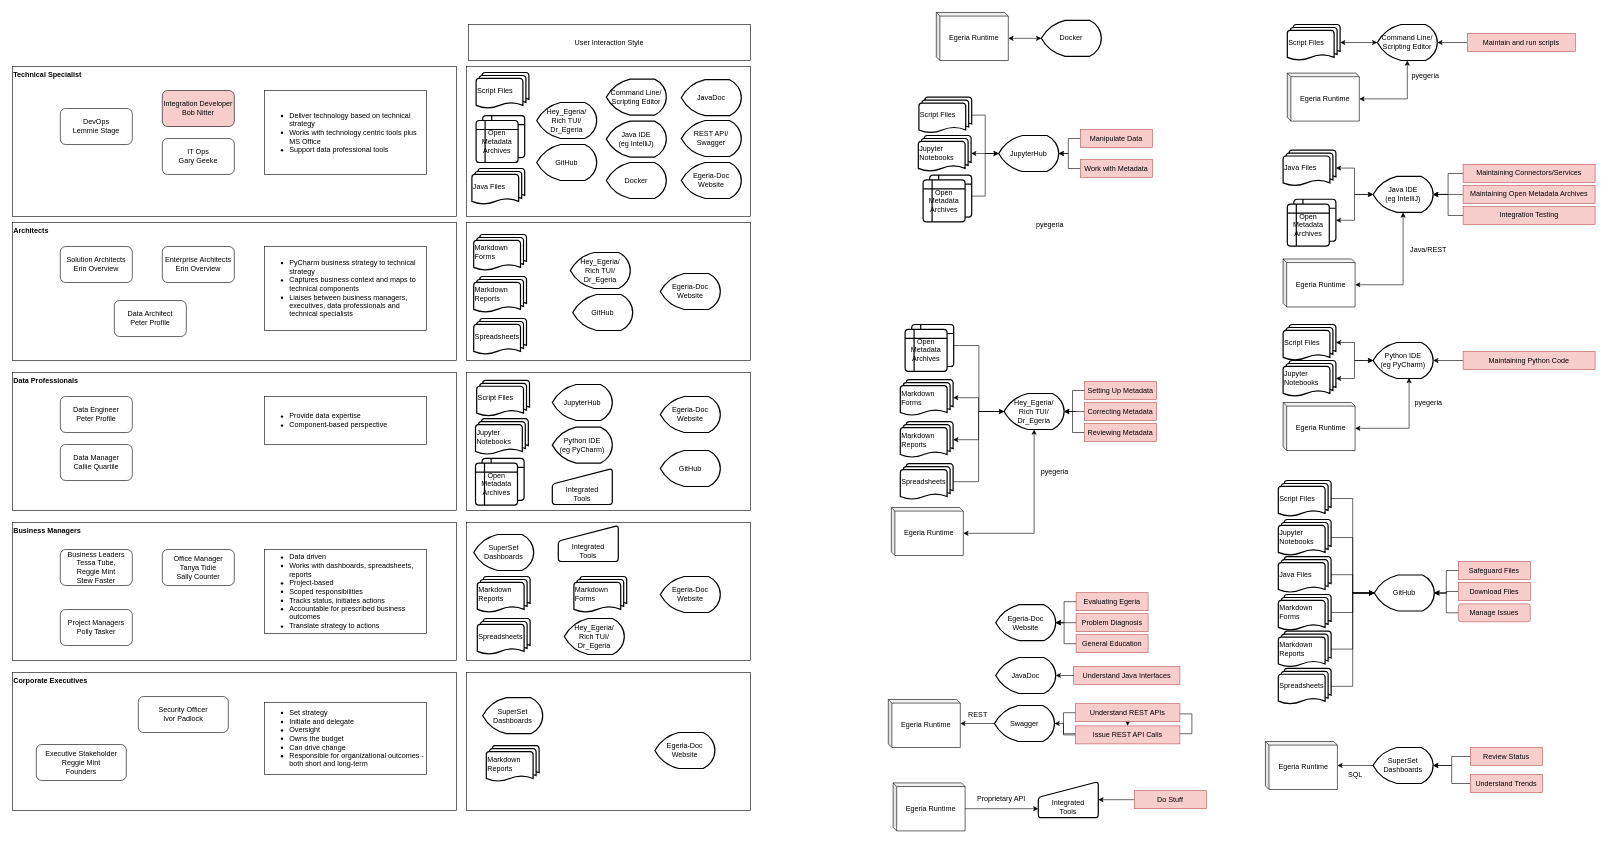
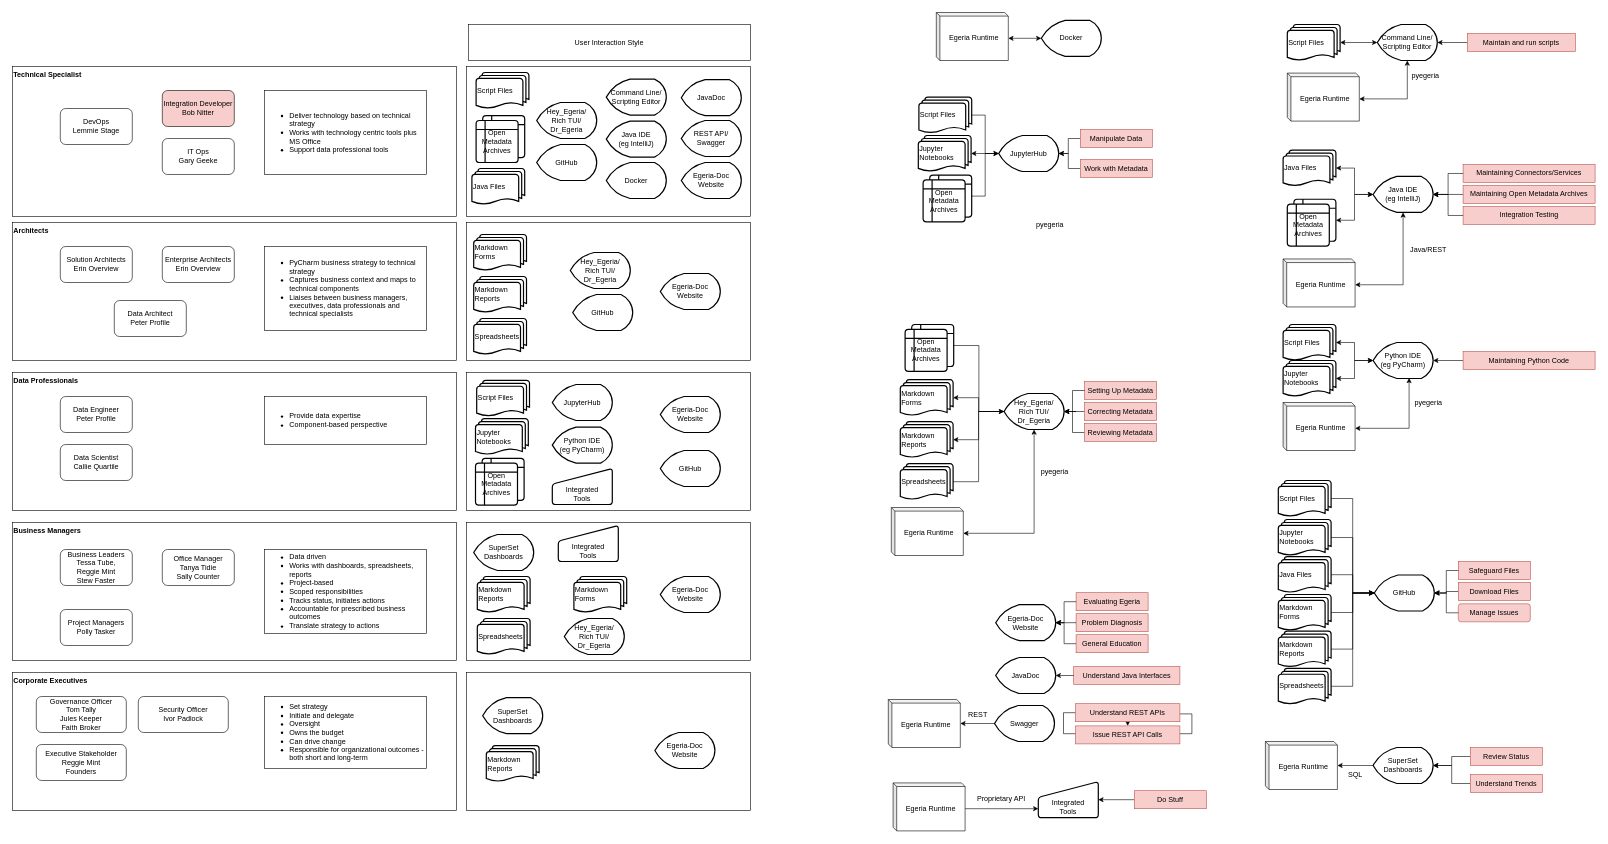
- <mxCell id="12" value="Data Manager&lt;div&gt;Callie Quartile&lt;/div&gt;" style="rounded=1;whiteSpace=wrap;html=1;" parent="1" vertex="1"><mxGeometry x="100" y="740" width="120" height="60" as="geometry" /></mxCell>
+ <mxCell id="12" value="Data Scientist&lt;div&gt;Callie Quartile&lt;/div&gt;" style="rounded=1;whiteSpace=wrap;html=1;" parent="1" vertex="1"><mxGeometry x="100" y="740" width="120" height="60" as="geometry" /></mxCell>
+ <mxCell id="15" value="Governance Officer&lt;div&gt;Tom Tally&lt;/div&gt;&lt;div&gt;Jules Keeper&lt;/div&gt;&lt;div&gt;Faith Broker&lt;/div&gt;" style="rounded=1;whiteSpace=wrap;html=1;" parent="1" vertex="1"><mxGeometry x="60" y="1160" width="150" height="60" as="geometry" /></mxCell>
- <mxCell id="92" style="edgeStyle=orthogonalEdgeStyle;rounded=0;orthogonalLoop=1;jettySize=auto;html=1;exitX=0;exitY=0.5;exitDx=0;exitDy=0;" edge="1" parent="1" source="93" target="44"><mxGeometry relative="1" as="geometry" /></mxCell>
- <mxCell id="21" value="&lt;ul&gt;&lt;li&gt;Set strategy&lt;/li&gt;&lt;li&gt;Initiate and delegate&lt;/li&gt;&lt;li&gt;Oversight&lt;/li&gt;&lt;li&gt;Owns the budget&lt;/li&gt;&lt;li&gt;Can drive change&lt;/li&gt;&lt;li&gt;Responsible for organizational outcomes - both short and long-term&lt;/li&gt;&lt;/ul&gt;" style="rounded=0;whiteSpace=wrap;html=1;align=left;" parent="1" vertex="1"><mxGeometry x="440" y="1170" width="270" height="120" as="geometry" /></mxCell>
+ <mxCell id="21" value="&lt;ul&gt;&lt;li&gt;Set strategy&lt;/li&gt;&lt;li&gt;Initiate and delegate&lt;/li&gt;&lt;li&gt;Oversight&lt;/li&gt;&lt;li&gt;Owns the budget&lt;/li&gt;&lt;li&gt;Can drive change&lt;/li&gt;&lt;li&gt;Responsible for organizational outcomes - both short and long-term&lt;/li&gt;&lt;/ul&gt;" style="rounded=0;whiteSpace=wrap;html=1;align=left;" parent="1" vertex="1"><mxGeometry x="440" y="1160" width="270" height="120" as="geometry" /></mxCell>
